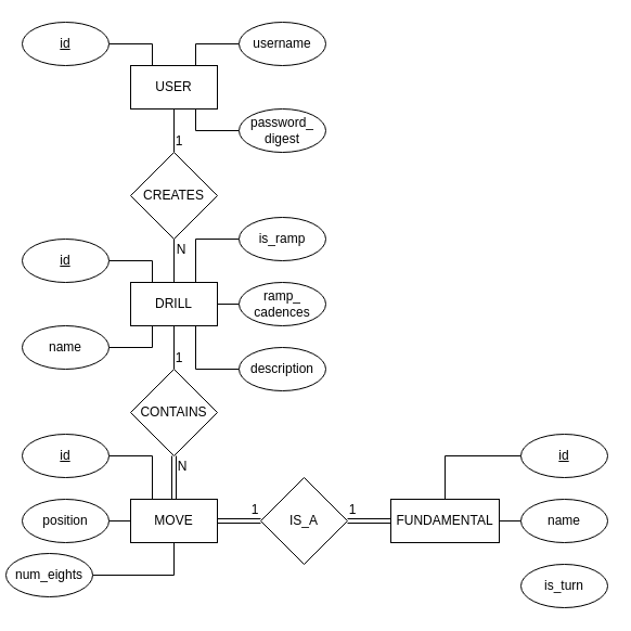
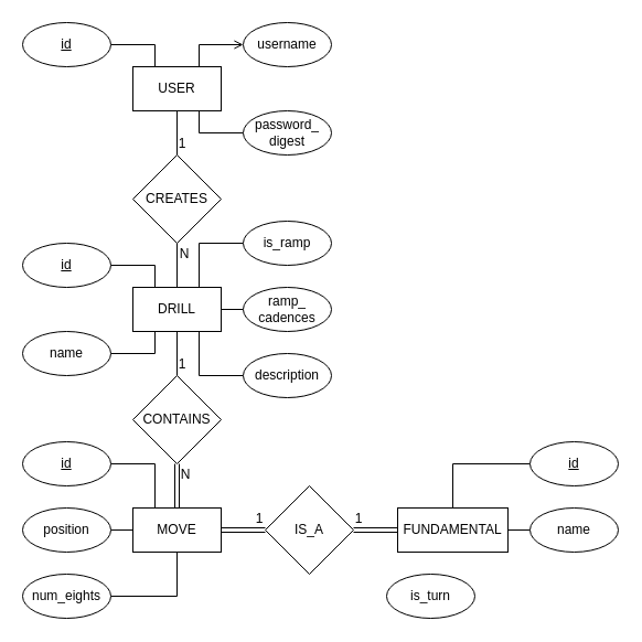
- <mxCell id="3" style="edgeStyle=orthogonalEdgeStyle;rounded=0;orthogonalLoop=1;jettySize=auto;html=1;exitX=0.75;exitY=0;exitDx=0;exitDy=0;entryX=0;entryY=0.5;entryDx=0;entryDy=0;endArrow=none;endFill=0;" parent="1" source="6" target="8" edge="1"><mxGeometry relative="1" as="geometry" /></mxCell>
+ <mxCell id="3" style="edgeStyle=orthogonalEdgeStyle;rounded=0;orthogonalLoop=1;jettySize=auto;html=1;exitX=0.75;exitY=0;exitDx=0;exitDy=0;entryX=0;entryY=0.5;entryDx=0;entryDy=0;endArrow=open;endFill=0;" parent="1" source="6" target="8" edge="1"><mxGeometry relative="1" as="geometry" /></mxCell>
- <mxCell id="46" value="num_eights" style="ellipse;whiteSpace=wrap;html=1;" parent="1" vertex="1"><mxGeometry x="5" y="510" width="80" height="40" as="geometry" /></mxCell>
+ <mxCell id="46" value="num_eights" style="ellipse;whiteSpace=wrap;html=1;" parent="1" vertex="1"><mxGeometry x="20" y="520" width="80" height="40" as="geometry" /></mxCell>
- <mxCell id="45" value="is_turn" style="ellipse;whiteSpace=wrap;html=1;" parent="1" vertex="1"><mxGeometry x="480" y="520" width="80" height="40" as="geometry" /></mxCell>
+ <mxCell id="45" value="is_turn" style="ellipse;whiteSpace=wrap;html=1;" parent="1" vertex="1"><mxGeometry x="350" y="520" width="80" height="40" as="geometry" /></mxCell>
